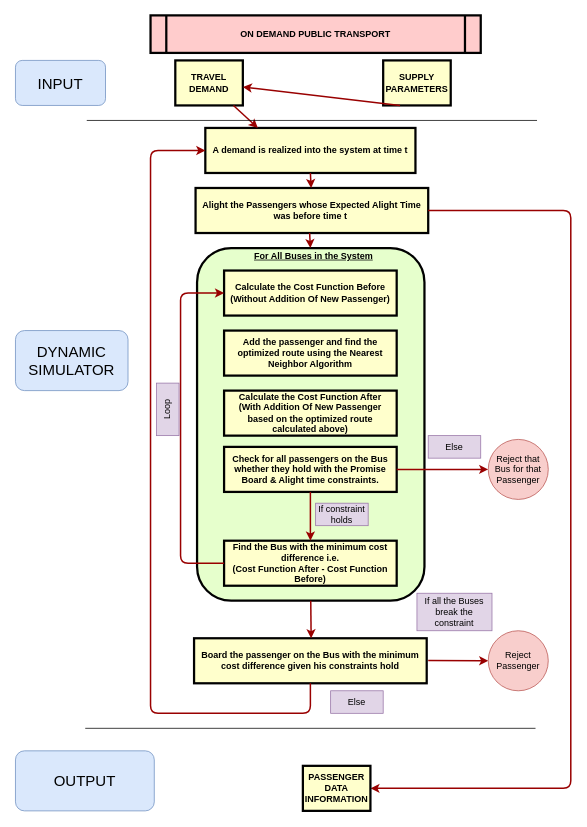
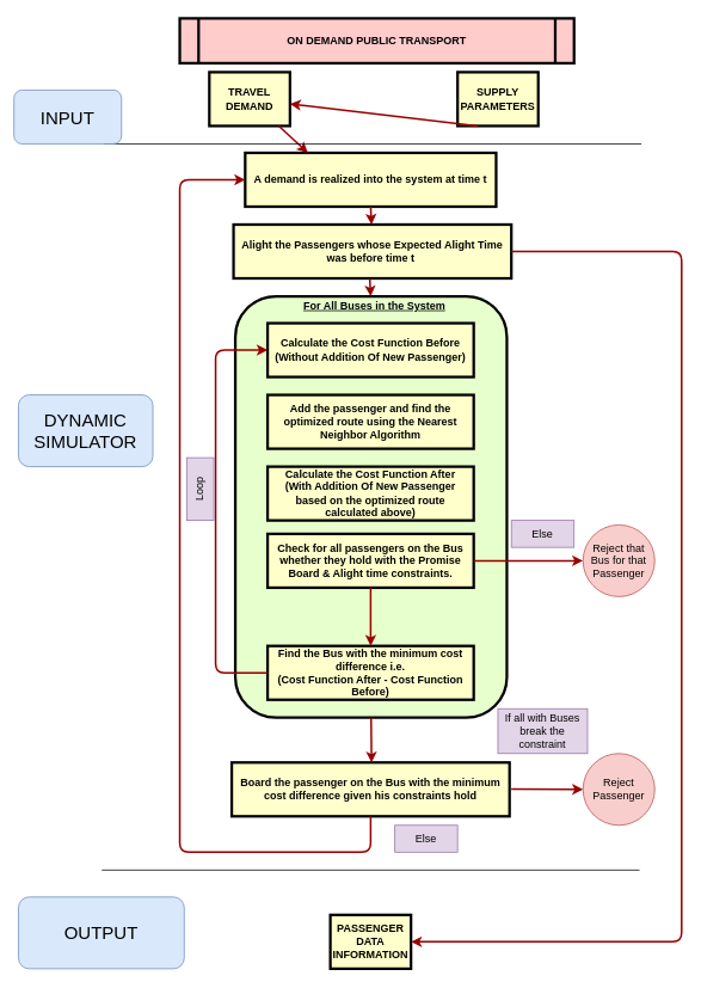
- <mxCell id="15" value="&lt;font style=&quot;font-size: 20px&quot;&gt;INPUT&lt;/font&gt;" style="rounded=1;whiteSpace=wrap;html=1;fillColor=#dae8fc;strokeColor=#6c8ebf;" vertex="1" parent="1"><mxGeometry x="20" y="80" width="120" height="60" as="geometry" /></mxCell>
+ <mxCell id="15" value="&lt;font style=&quot;font-size: 20px&quot;&gt;INPUT&lt;/font&gt;" style="rounded=1;whiteSpace=wrap;html=1;fillColor=#dae8fc;strokeColor=#6c8ebf;" vertex="1" parent="1"><mxGeometry x="15" y="100" width="120" height="60" as="geometry" /></mxCell>
- <mxCell id="24" value="If constraint holds" style="text;html=1;strokeColor=#9673a6;fillColor=#e1d5e7;align=center;verticalAlign=middle;whiteSpace=wrap;rounded=0;" vertex="1" parent="1"><mxGeometry x="420" y="670" width="70" height="30" as="geometry" /></mxCell>
- <mxCell id="30" value="If all the Buses break the constraint" style="text;html=1;strokeColor=#9673a6;fillColor=#e1d5e7;align=center;verticalAlign=middle;whiteSpace=wrap;rounded=0;" vertex="1" parent="1"><mxGeometry x="555" y="790" width="100" height="50" as="geometry" /></mxCell>
+ <mxCell id="30" value="If all with Buses break the constraint" style="text;html=1;strokeColor=#9673a6;fillColor=#e1d5e7;align=center;verticalAlign=middle;whiteSpace=wrap;rounded=0;" vertex="1" parent="1"><mxGeometry x="555" y="790" width="100" height="50" as="geometry" /></mxCell>
- <mxCell id="37" value="PASSENGER DATA INFORMATION" style="whiteSpace=wrap;align=center;verticalAlign=middle;fontStyle=1;strokeWidth=3;fillColor=#FFFFCC" vertex="1" parent="1"><mxGeometry x="403" y="1020" width="90" height="60" as="geometry" /></mxCell>
+ <mxCell id="37" value="PASSENGER DATA INFORMATION" style="whiteSpace=wrap;align=center;verticalAlign=middle;fontStyle=1;strokeWidth=3;fillColor=#FFFFCC" vertex="1" parent="1"><mxGeometry x="368" y="1020" width="90" height="60" as="geometry" /></mxCell>
